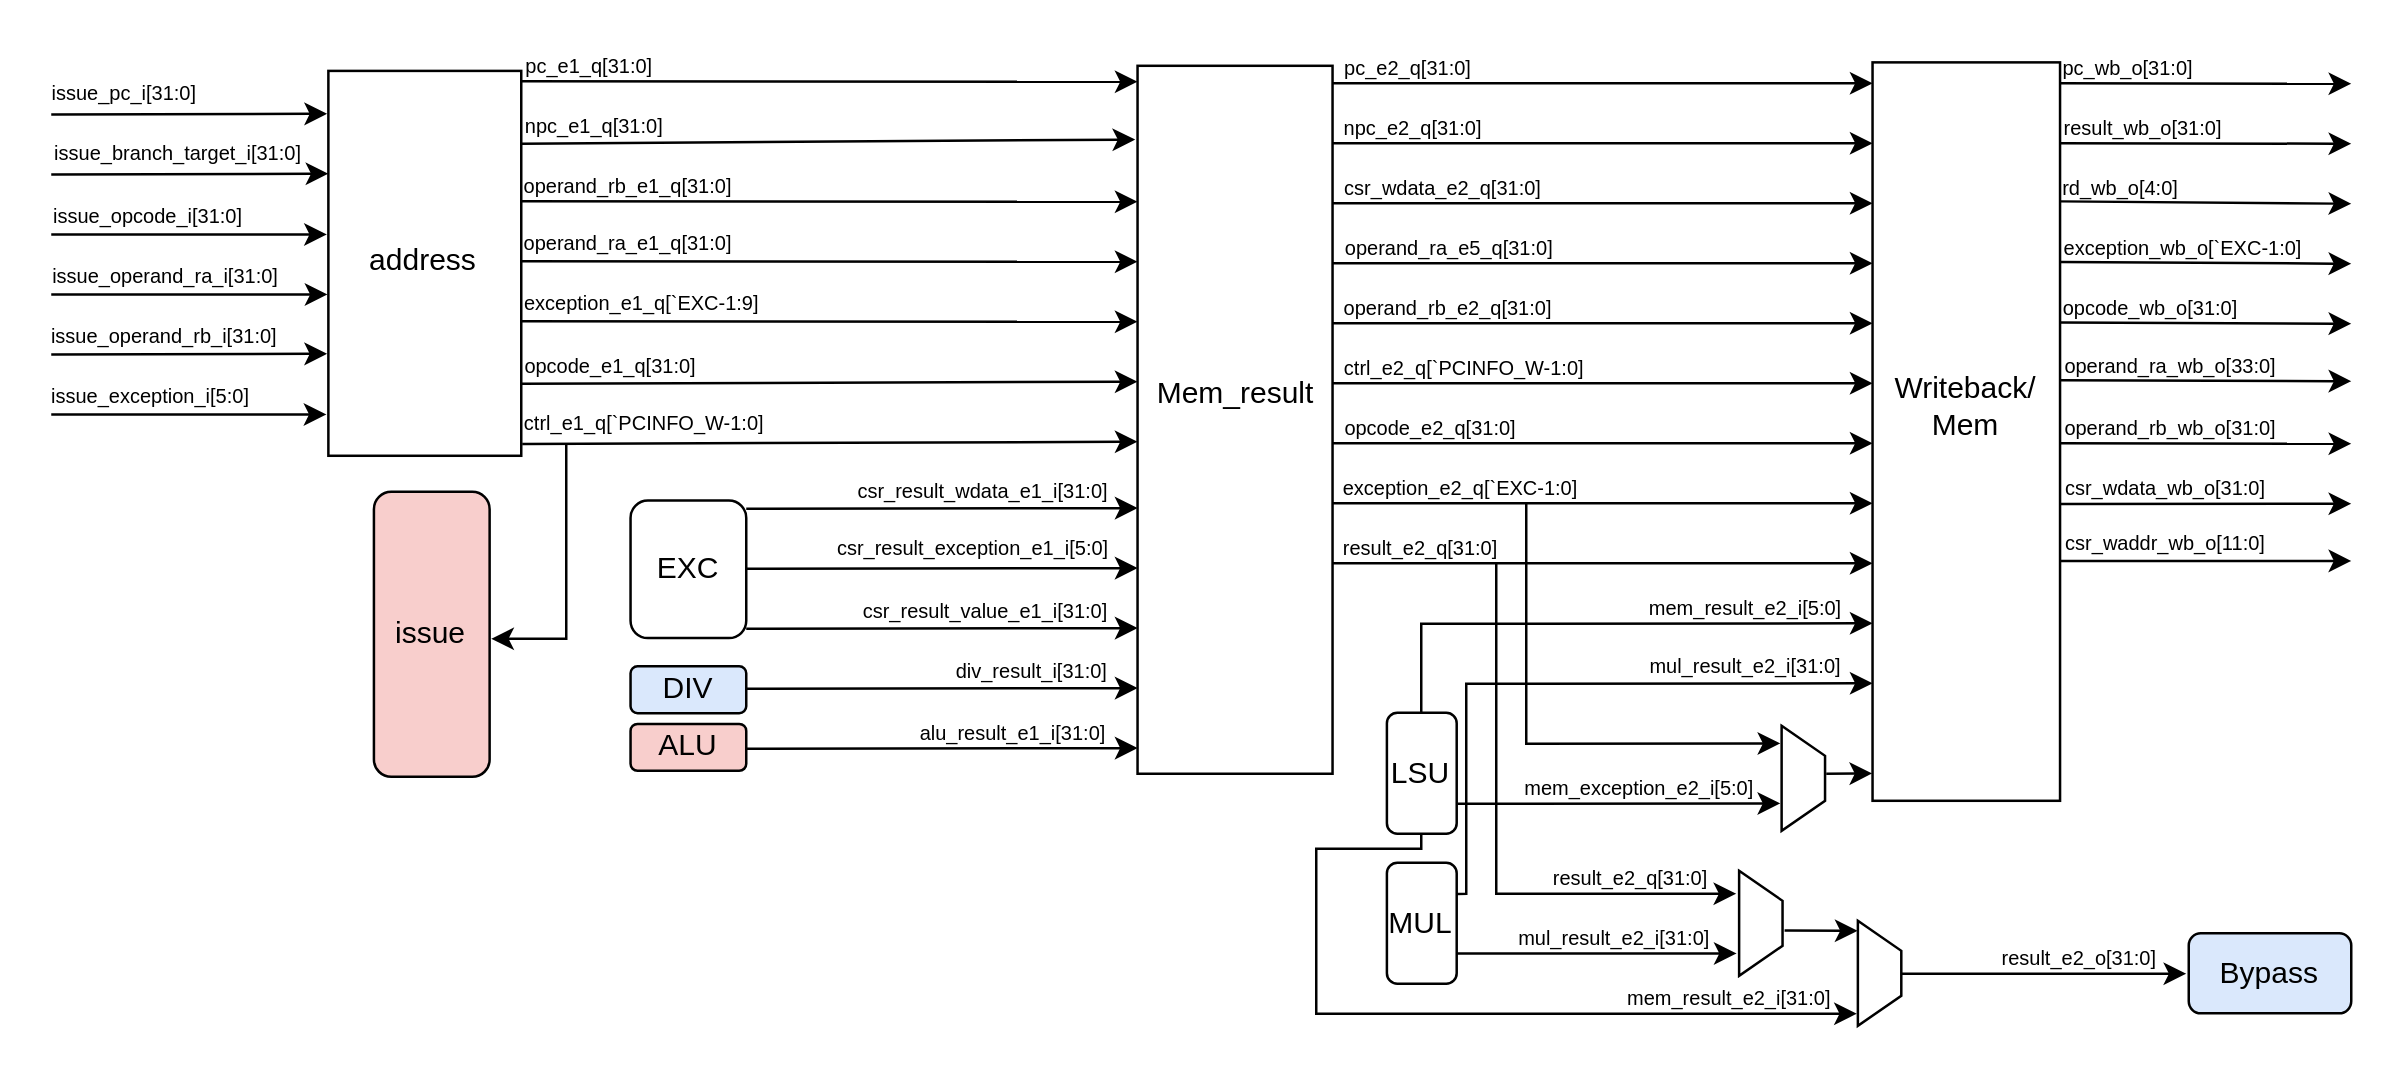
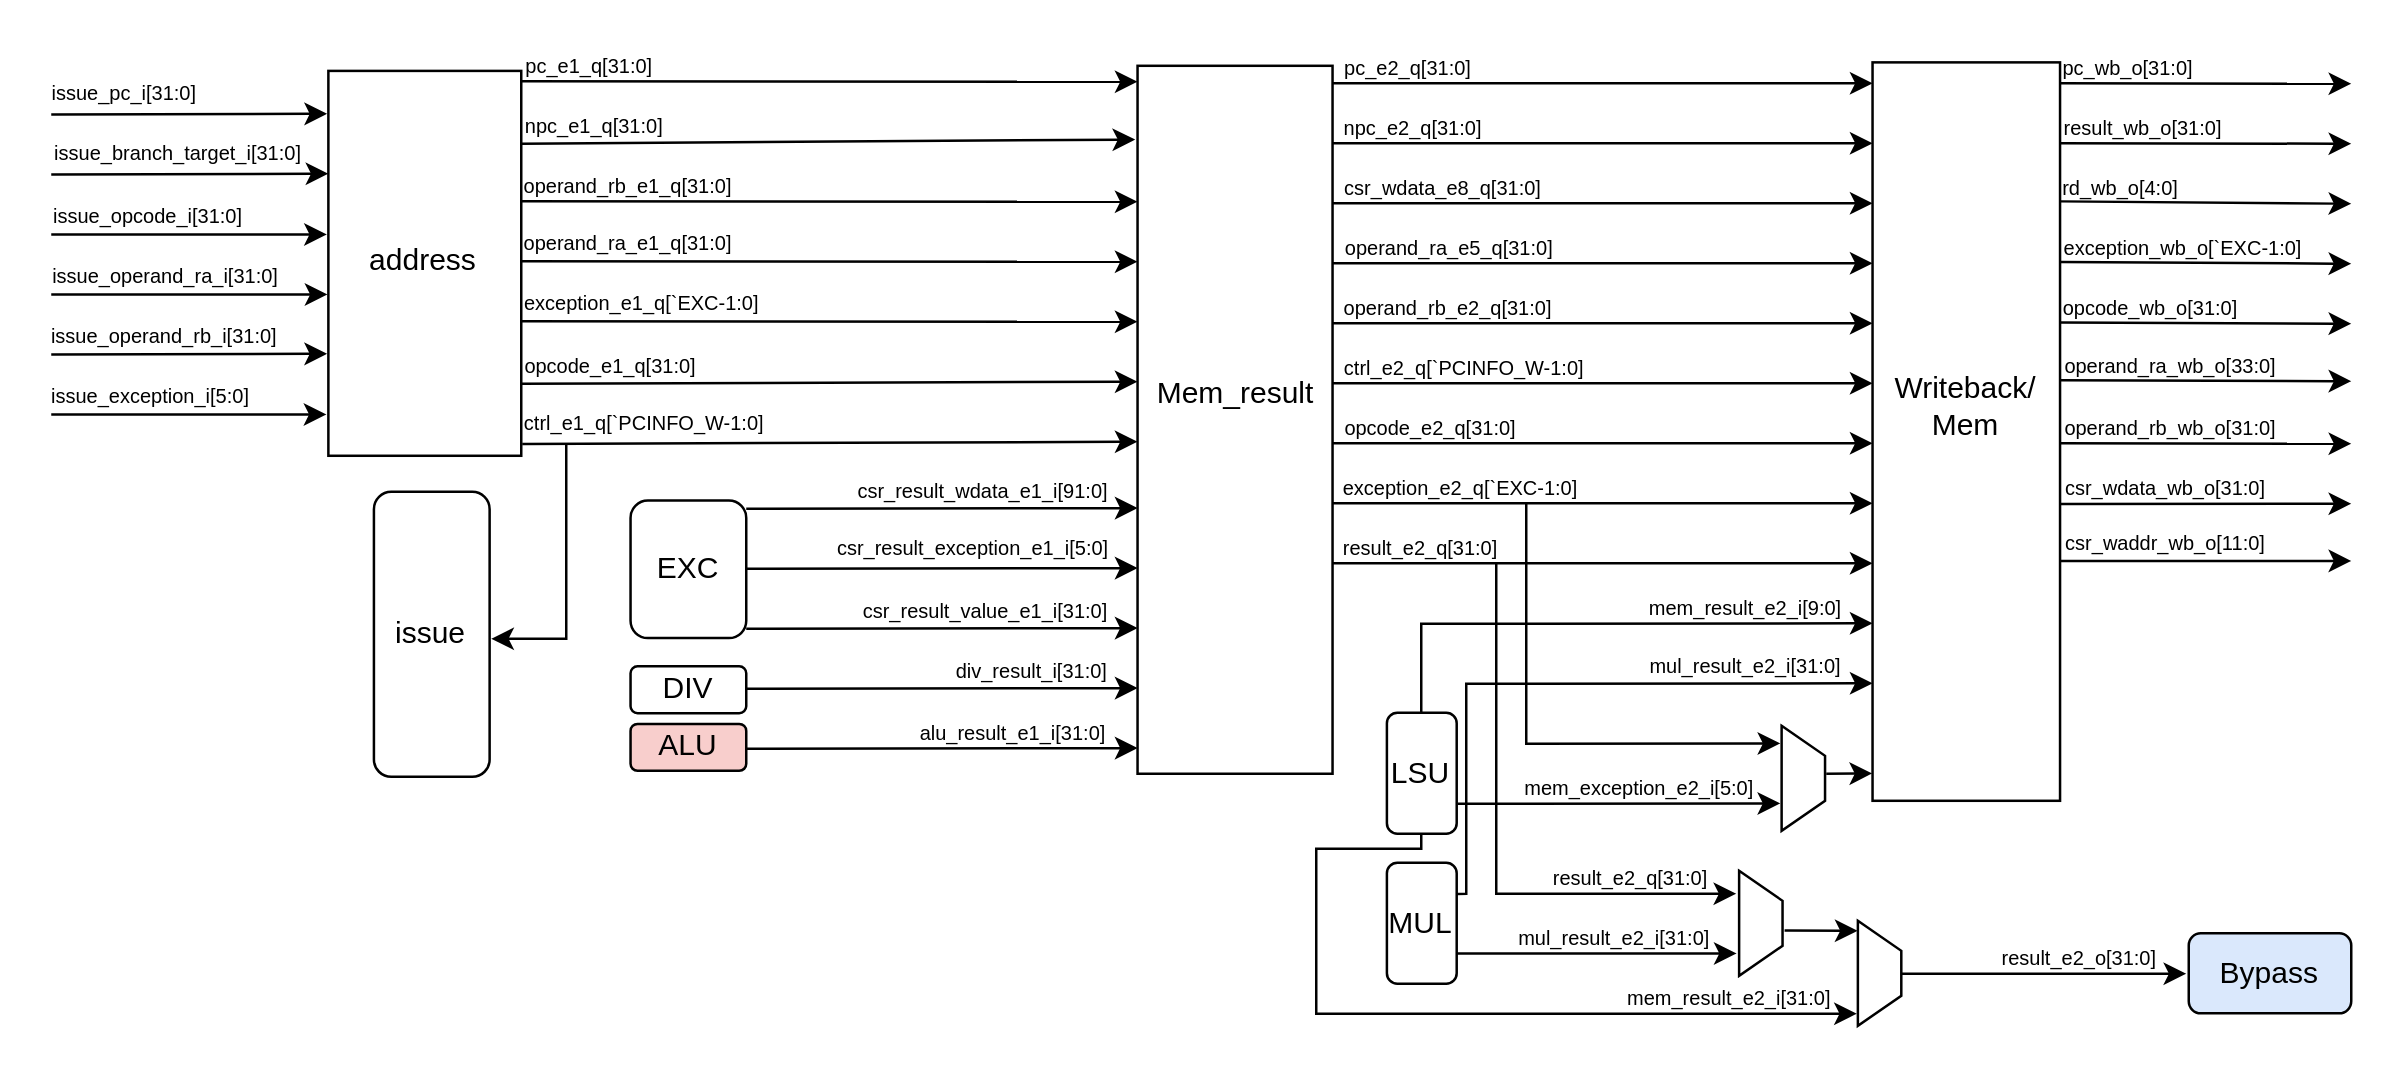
- <mxCell id="38" value="&lt;font style=&quot;font-size: 8px;&quot;&gt;csr_wdata_e2_q[31:0]&lt;/font&gt;" style="text;html=1;strokeColor=none;fillColor=none;align=center;verticalAlign=middle;whiteSpace=wrap;rounded=0;" parent="1" vertex="1"><mxGeometry x="558.97" y="70.63" width="36" height="6.37" as="geometry" /></mxCell>
+ <mxCell id="38" value="&lt;font style=&quot;font-size: 8px;&quot;&gt;csr_wdata_e8_q[31:0]&lt;/font&gt;" style="text;html=1;strokeColor=none;fillColor=none;align=center;verticalAlign=middle;whiteSpace=wrap;rounded=0;" parent="1" vertex="1"><mxGeometry x="558.97" y="70.63" width="36" height="6.37" as="geometry" /></mxCell>
- <mxCell id="21" value="&lt;font style=&quot;font-size: 8px;&quot;&gt;exception_e1_q[`EXC-1:9]&lt;/font&gt;" style="text;html=1;strokeColor=none;fillColor=none;align=center;verticalAlign=middle;whiteSpace=wrap;rounded=0;" parent="1" vertex="1"><mxGeometry x="204.85" y="115.92" width="103.15" height="8" as="geometry" /></mxCell>
+ <mxCell id="21" value="&lt;font style=&quot;font-size: 8px;&quot;&gt;exception_e1_q[`EXC-1:0]&lt;/font&gt;" style="text;html=1;strokeColor=none;fillColor=none;align=center;verticalAlign=middle;whiteSpace=wrap;rounded=0;" parent="1" vertex="1"><mxGeometry x="204.85" y="115.92" width="103.15" height="8" as="geometry" /></mxCell>
- <mxCell id="35" value="&lt;font style=&quot;font-size: 8px;&quot;&gt;csr_result_wdata_e1_i[31:0]&lt;/font&gt;" style="text;html=1;strokeColor=none;fillColor=none;align=center;verticalAlign=middle;whiteSpace=wrap;rounded=0;" parent="1" vertex="1"><mxGeometry x="363" y="189.73" width="60" height="10" as="geometry" /></mxCell>
+ <mxCell id="35" value="&lt;font style=&quot;font-size: 8px;&quot;&gt;csr_result_wdata_e1_i[91:0]&lt;/font&gt;" style="text;html=1;strokeColor=none;fillColor=none;align=center;verticalAlign=middle;whiteSpace=wrap;rounded=0;" parent="1" vertex="1"><mxGeometry x="363" y="189.73" width="60" height="10" as="geometry" /></mxCell>
- <mxCell id="59" value="&lt;font style=&quot;&quot;&gt;&lt;font style=&quot;font-size: 8px;&quot;&gt;mem_result_e2_i[5:0]&lt;/font&gt;&lt;br&gt;&lt;/font&gt;" style="text;html=1;strokeColor=none;fillColor=none;align=center;verticalAlign=middle;whiteSpace=wrap;rounded=0;" parent="1" vertex="1"><mxGeometry x="664" y="238.82" width="67.5" height="7" as="geometry" /></mxCell>
+ <mxCell id="59" value="&lt;font style=&quot;&quot;&gt;&lt;font style=&quot;font-size: 8px;&quot;&gt;mem_result_e2_i[9:0]&lt;/font&gt;&lt;br&gt;&lt;/font&gt;" style="text;html=1;strokeColor=none;fillColor=none;align=center;verticalAlign=middle;whiteSpace=wrap;rounded=0;" parent="1" vertex="1"><mxGeometry x="664" y="238.82" width="67.5" height="7" as="geometry" /></mxCell>
- <mxCell id="101" value="issue" style="rounded=1;whiteSpace=wrap;html=1;fillColor=#f8cecc;" parent="1" vertex="1"><mxGeometry x="149.07" y="196.23" width="46.28" height="114" as="geometry" /></mxCell>
+ <mxCell id="101" value="issue" style="rounded=1;whiteSpace=wrap;html=1;" parent="1" vertex="1"><mxGeometry x="149.07" y="196.23" width="46.28" height="114" as="geometry" /></mxCell>
- <mxCell id="104" value="DIV" style="rounded=1;whiteSpace=wrap;html=1;fillColor=#dae8fc;" parent="1" vertex="1"><mxGeometry x="251.72" y="266" width="46.28" height="18.76" as="geometry" /></mxCell>
+ <mxCell id="104" value="DIV" style="rounded=1;whiteSpace=wrap;html=1;" parent="1" vertex="1"><mxGeometry x="251.72" y="266" width="46.28" height="18.76" as="geometry" /></mxCell>
